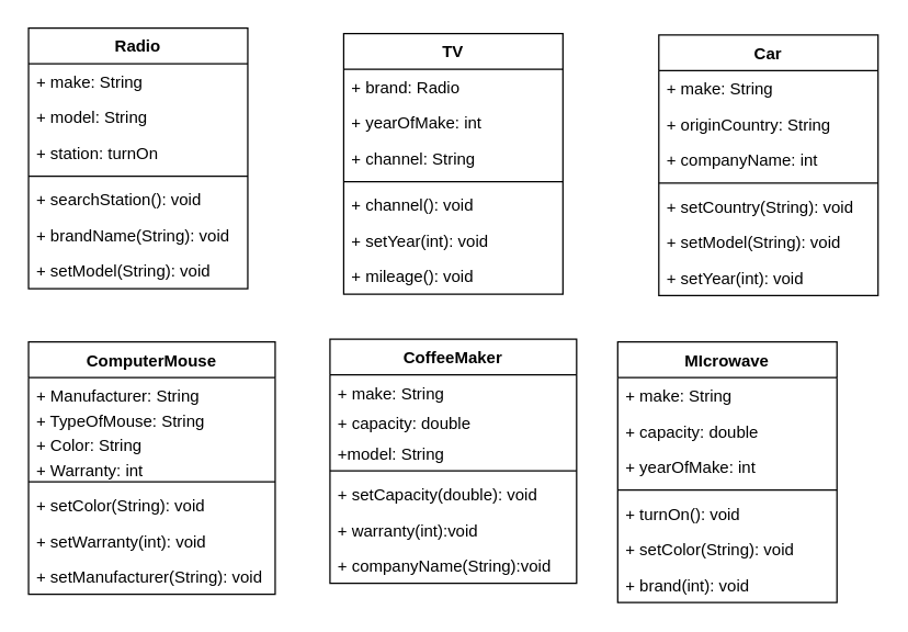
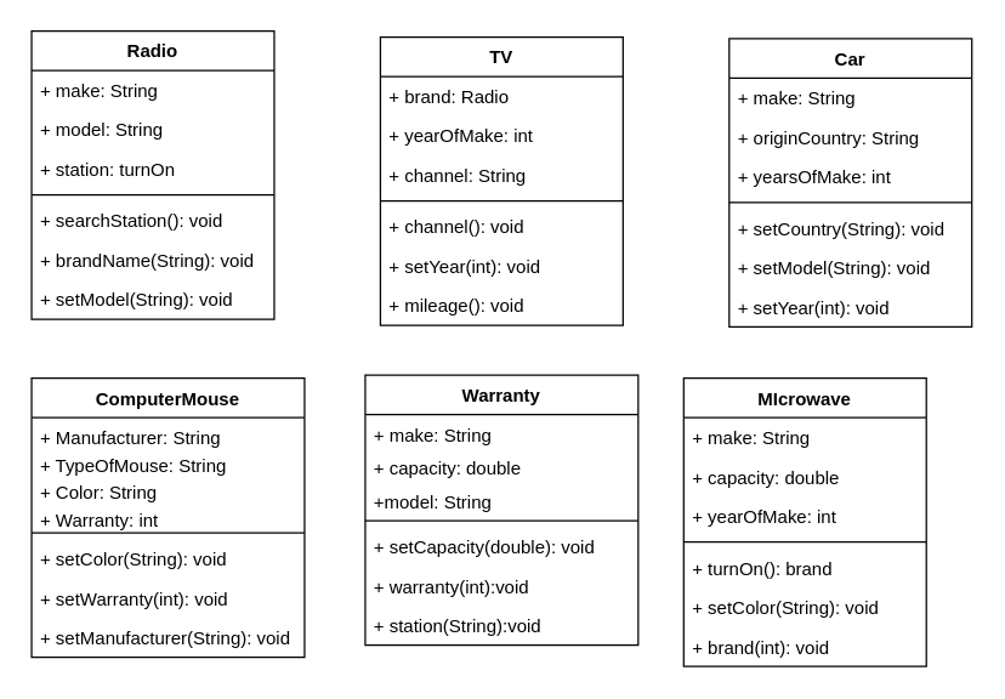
- <mxCell id="21" value="+ companyName: int" style="text;strokeColor=none;fillColor=none;align=left;verticalAlign=top;spacingLeft=4;spacingRight=4;overflow=hidden;rotatable=0;points=[[0,0.5],[1,0.5]];portConstraint=eastwest;" vertex="1" parent="18"><mxGeometry y="78" width="160" height="26" as="geometry" /></mxCell>
+ <mxCell id="21" value="+ yearsOfMake: int" style="text;strokeColor=none;fillColor=none;align=left;verticalAlign=top;spacingLeft=4;spacingRight=4;overflow=hidden;rotatable=0;points=[[0,0.5],[1,0.5]];portConstraint=eastwest;" vertex="1" parent="18"><mxGeometry y="78" width="160" height="26" as="geometry" /></mxCell>
- <mxCell id="35" value="CoffeeMaker" style="swimlane;fontStyle=1;align=center;verticalAlign=top;childLayout=stackLayout;horizontal=1;startSize=26;horizontalStack=0;resizeParent=1;resizeParentMax=0;resizeLast=0;collapsible=1;marginBottom=0;" vertex="1" parent="1"><mxGeometry x="240" y="247" width="180" height="178" as="geometry" /></mxCell>
+ <mxCell id="35" value="Warranty" style="swimlane;fontStyle=1;align=center;verticalAlign=top;childLayout=stackLayout;horizontal=1;startSize=26;horizontalStack=0;resizeParent=1;resizeParentMax=0;resizeLast=0;collapsible=1;marginBottom=0;" vertex="1" parent="1"><mxGeometry x="240" y="247" width="180" height="178" as="geometry" /></mxCell>
- <mxCell id="48" value="+ turnOn(): void" style="text;strokeColor=none;fillColor=none;align=left;verticalAlign=top;spacingLeft=4;spacingRight=4;overflow=hidden;rotatable=0;points=[[0,0.5],[1,0.5]];portConstraint=eastwest;" vertex="1" parent="43"><mxGeometry y="112" width="160" height="26" as="geometry" /></mxCell>
+ <mxCell id="48" value="+ turnOn(): brand" style="text;strokeColor=none;fillColor=none;align=left;verticalAlign=top;spacingLeft=4;spacingRight=4;overflow=hidden;rotatable=0;points=[[0,0.5],[1,0.5]];portConstraint=eastwest;" vertex="1" parent="43"><mxGeometry y="112" width="160" height="26" as="geometry" /></mxCell>
- <mxCell id="42" value="+ companyName(String):void " style="text;strokeColor=none;fillColor=none;align=left;verticalAlign=top;spacingLeft=4;spacingRight=4;overflow=hidden;rotatable=0;points=[[0,0.5],[1,0.5]];portConstraint=eastwest;" vertex="1" parent="35"><mxGeometry y="152" width="180" height="26" as="geometry" /></mxCell>
+ <mxCell id="42" value="+ station(String):void " style="text;strokeColor=none;fillColor=none;align=left;verticalAlign=top;spacingLeft=4;spacingRight=4;overflow=hidden;rotatable=0;points=[[0,0.5],[1,0.5]];portConstraint=eastwest;" vertex="1" parent="35"><mxGeometry y="152" width="180" height="26" as="geometry" /></mxCell>
